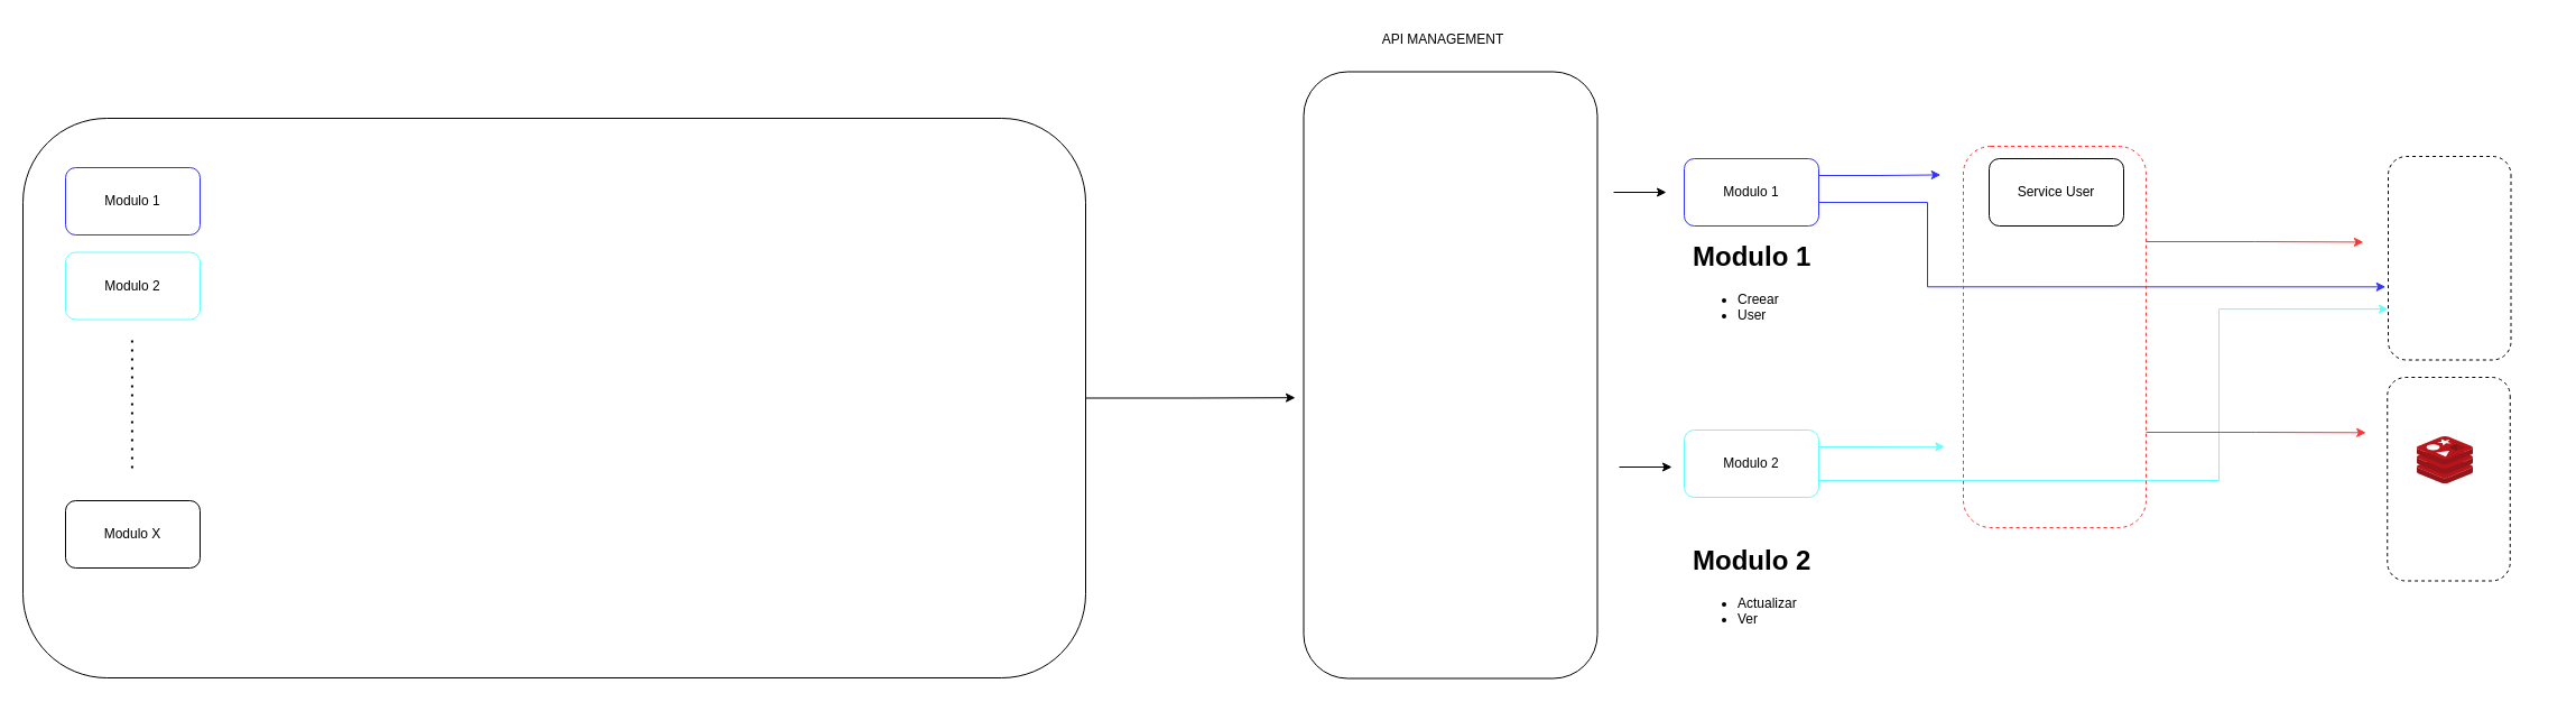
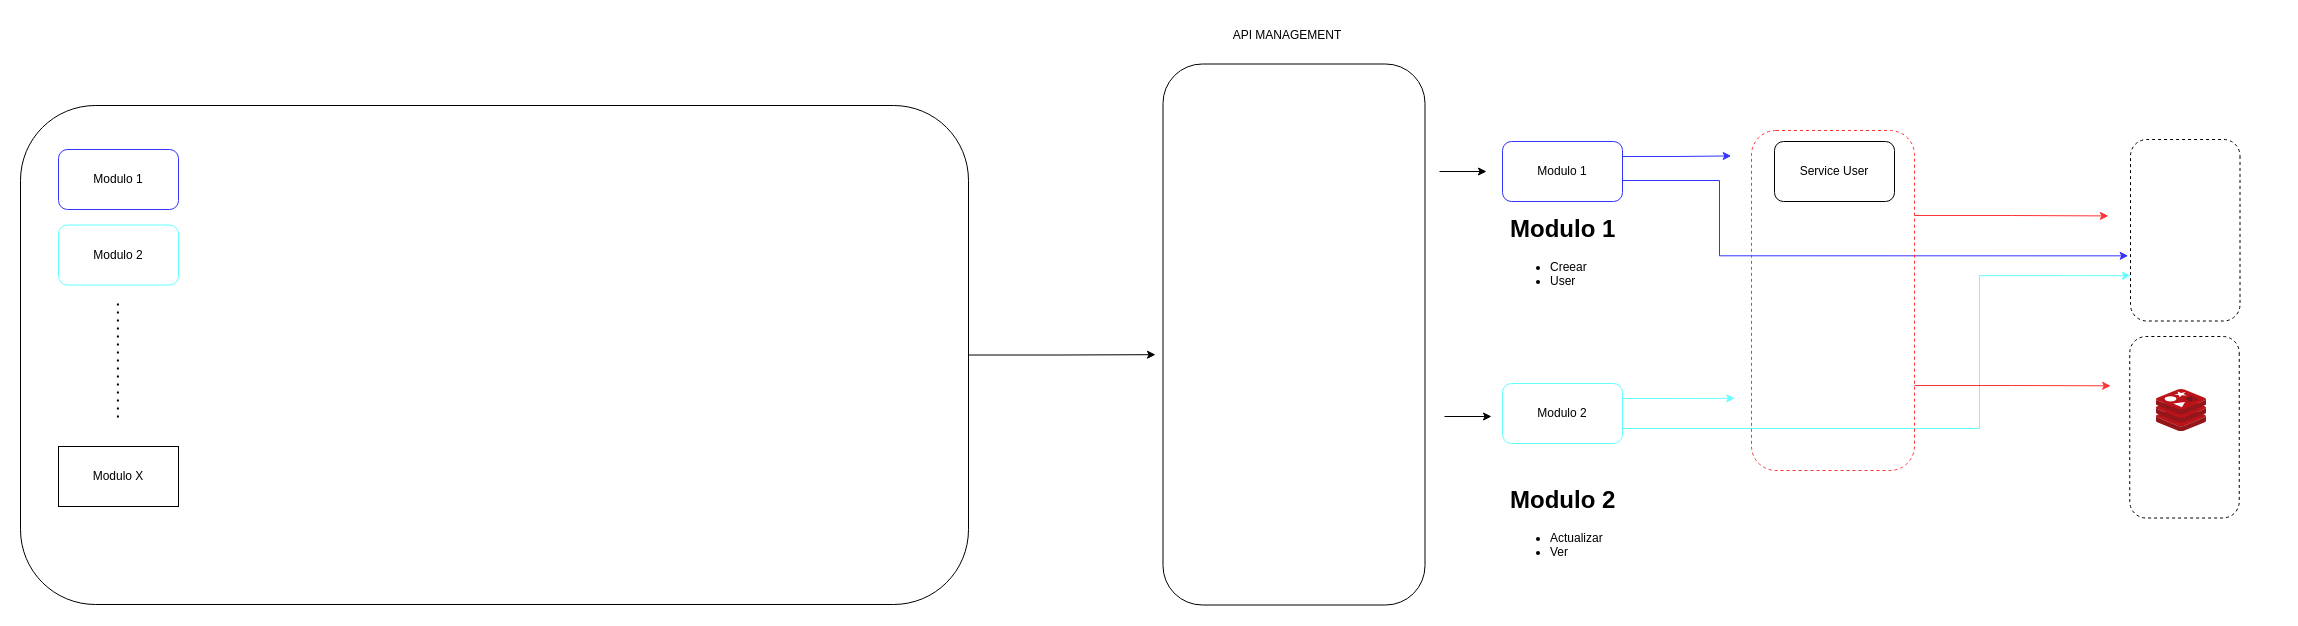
- <mxCell id="23" value="Modulo X" style="rounded=1;whiteSpace=wrap;html=1;strokeColor=#000000;" vertex="1" parent="1"><mxGeometry x="58" y="446" width="120" height="60" as="geometry" /></mxCell>
+ <mxCell id="23" value="Modulo X" style="whiteSpace=wrap;html=1;strokeColor=#000000;rounded=0;" vertex="1" parent="1"><mxGeometry x="58" y="446" width="120" height="60" as="geometry" /></mxCell>
